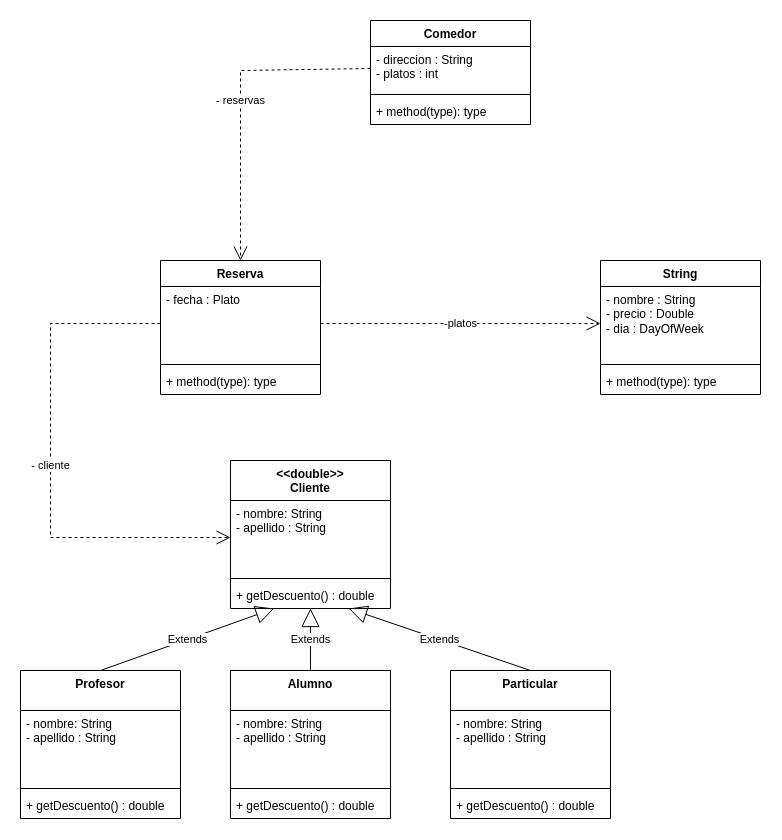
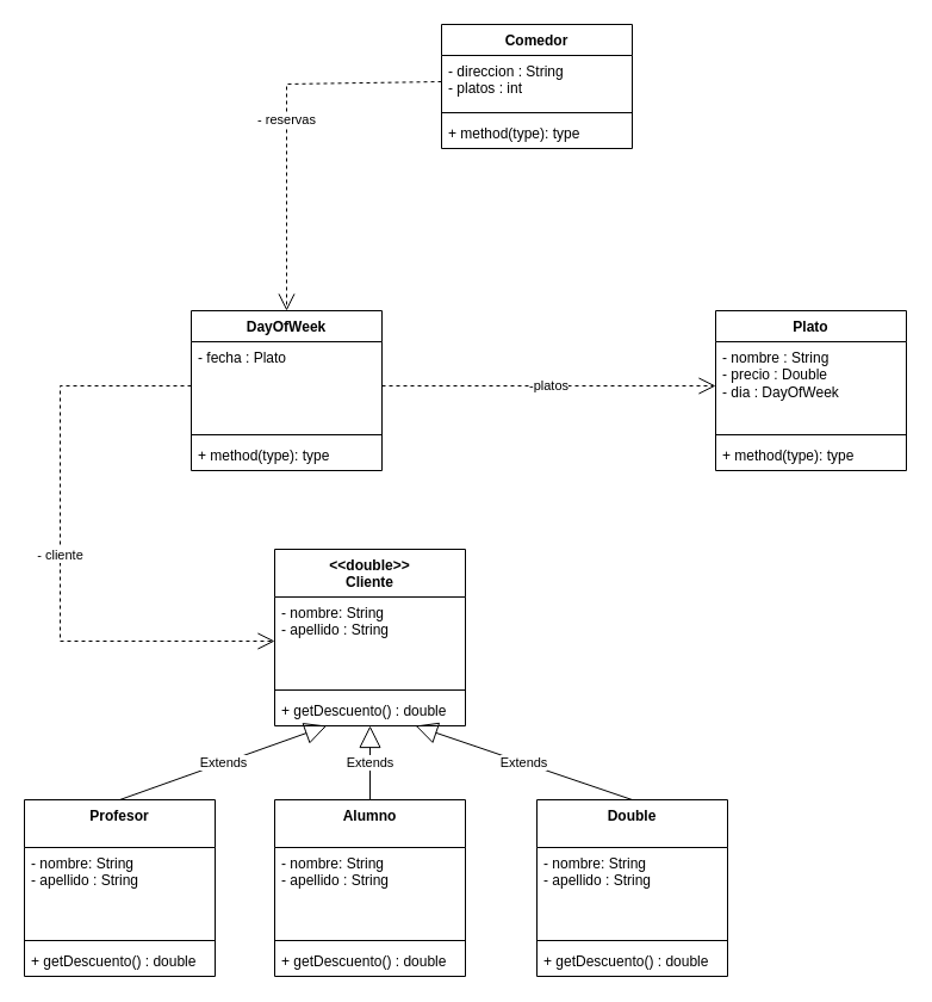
- <mxCell id="10" value="Reserva" style="swimlane;fontStyle=1;align=center;verticalAlign=top;childLayout=stackLayout;horizontal=1;startSize=26;horizontalStack=0;resizeParent=1;resizeParentMax=0;resizeLast=0;collapsible=1;marginBottom=0;whiteSpace=wrap;html=1;" parent="1" vertex="1"><mxGeometry x="160" y="260" width="160" height="134" as="geometry" /></mxCell>
+ <mxCell id="10" value="DayOfWeek" style="swimlane;fontStyle=1;align=center;verticalAlign=top;childLayout=stackLayout;horizontal=1;startSize=26;horizontalStack=0;resizeParent=1;resizeParentMax=0;resizeLast=0;collapsible=1;marginBottom=0;whiteSpace=wrap;html=1;" parent="1" vertex="1"><mxGeometry x="160" y="260" width="160" height="134" as="geometry" /></mxCell>
- <mxCell id="6" value="String" style="swimlane;fontStyle=1;align=center;verticalAlign=top;childLayout=stackLayout;horizontal=1;startSize=26;horizontalStack=0;resizeParent=1;resizeParentMax=0;resizeLast=0;collapsible=1;marginBottom=0;whiteSpace=wrap;html=1;" parent="1" vertex="1"><mxGeometry x="600" y="260" width="160" height="134" as="geometry" /></mxCell>
+ <mxCell id="6" value="Plato" style="swimlane;fontStyle=1;align=center;verticalAlign=top;childLayout=stackLayout;horizontal=1;startSize=26;horizontalStack=0;resizeParent=1;resizeParentMax=0;resizeLast=0;collapsible=1;marginBottom=0;whiteSpace=wrap;html=1;" parent="1" vertex="1"><mxGeometry x="600" y="260" width="160" height="134" as="geometry" /></mxCell>
- <mxCell id="26" value="Particular" style="swimlane;fontStyle=1;align=center;verticalAlign=top;childLayout=stackLayout;horizontal=1;startSize=40;horizontalStack=0;resizeParent=1;resizeParentMax=0;resizeLast=0;collapsible=1;marginBottom=0;whiteSpace=wrap;html=1;" parent="1" vertex="1"><mxGeometry x="450" y="670" width="160" height="148" as="geometry" /></mxCell>
+ <mxCell id="26" value="Double" style="swimlane;fontStyle=1;align=center;verticalAlign=top;childLayout=stackLayout;horizontal=1;startSize=40;horizontalStack=0;resizeParent=1;resizeParentMax=0;resizeLast=0;collapsible=1;marginBottom=0;whiteSpace=wrap;html=1;" parent="1" vertex="1"><mxGeometry x="450" y="670" width="160" height="148" as="geometry" /></mxCell>
